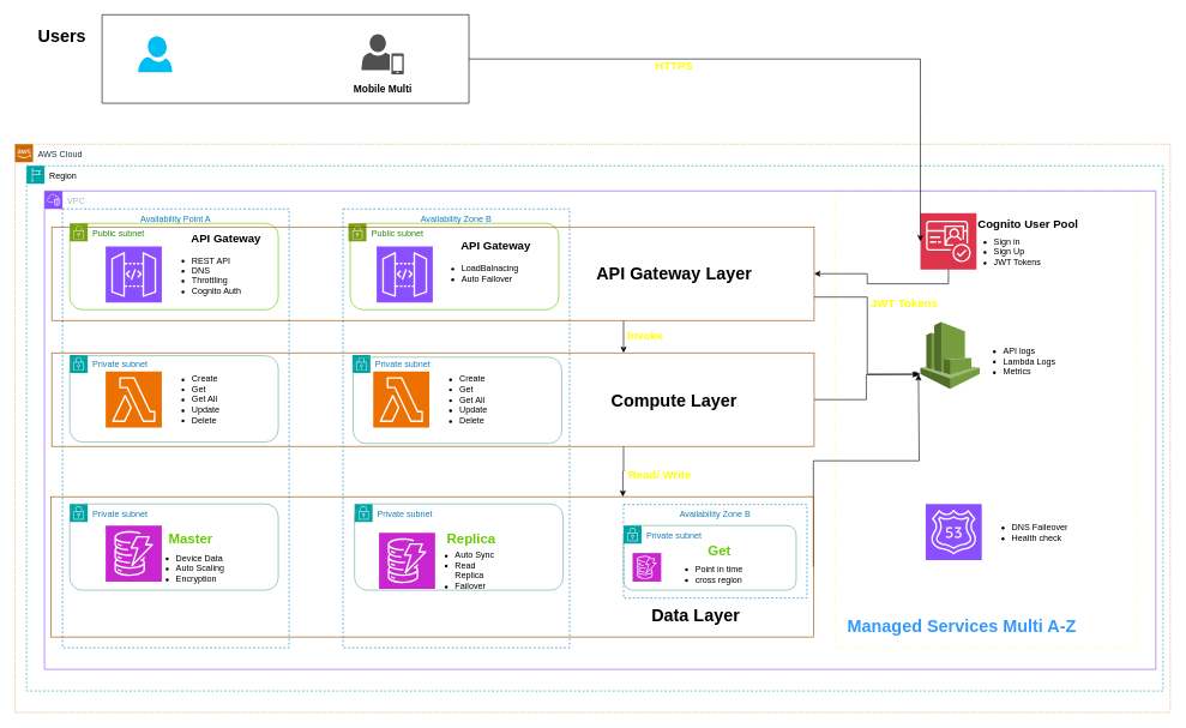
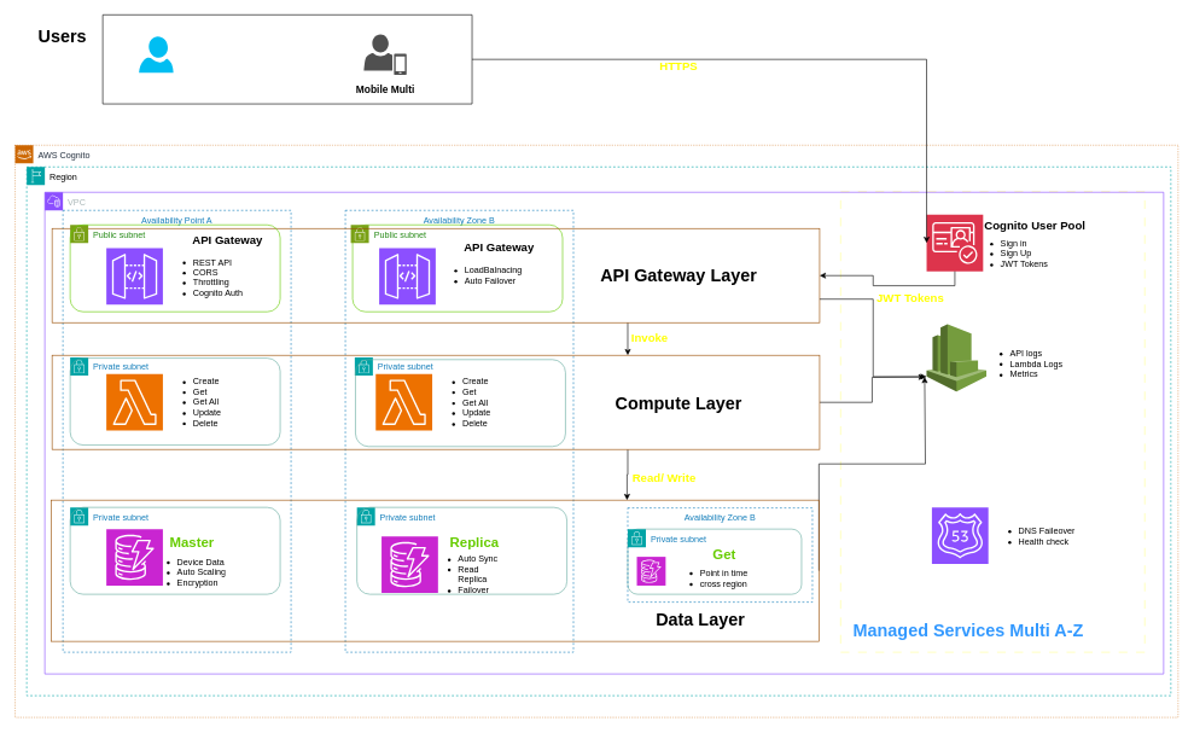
- <mxCell id="11" value="AWS Cloud" style="points=[[0,0],[0.25,0],[0.5,0],[0.75,0],[1,0],[1,0.25],[1,0.5],[1,0.75],[1,1],[0.75,1],[0.5,1],[0.25,1],[0,1],[0,0.75],[0,0.5],[0,0.25]];outlineConnect=0;gradientColor=none;html=1;whiteSpace=wrap;fontSize=12;fontStyle=0;container=1;pointerEvents=0;collapsible=0;recursiveResize=0;shape=mxgraph.aws4.group;grIcon=mxgraph.aws4.group_aws_cloud_alt;strokeColor=#CC6600;fillColor=none;verticalAlign=top;align=left;spacingLeft=30;fontColor=#232F3E;dashed=1;dashPattern=1 2;" vertex="1" parent="1"><mxGeometry x="20" y="200" width="1606" height="790" as="geometry" /></mxCell>
+ <mxCell id="11" value="AWS Cognito" style="points=[[0,0],[0.25,0],[0.5,0],[0.75,0],[1,0],[1,0.25],[1,0.5],[1,0.75],[1,1],[0.75,1],[0.5,1],[0.25,1],[0,1],[0,0.75],[0,0.5],[0,0.25]];outlineConnect=0;gradientColor=none;html=1;whiteSpace=wrap;fontSize=12;fontStyle=0;container=1;pointerEvents=0;collapsible=0;recursiveResize=0;shape=mxgraph.aws4.group;grIcon=mxgraph.aws4.group_aws_cloud_alt;strokeColor=#CC6600;fillColor=none;verticalAlign=top;align=left;spacingLeft=30;fontColor=#232F3E;dashed=1;dashPattern=1 2;" vertex="1" parent="1"><mxGeometry x="20" y="200" width="1606" height="790" as="geometry" /></mxCell>
- <mxCell id="37" value="&lt;ul&gt;&lt;li&gt;REST API&lt;/li&gt;&lt;li&gt;DNS&lt;/li&gt;&lt;li&gt;Throttling&lt;/li&gt;&lt;li&gt;Cognito Auth&lt;/li&gt;&lt;/ul&gt;" style="text;strokeColor=none;fillColor=none;html=1;whiteSpace=wrap;verticalAlign=middle;overflow=hidden;" vertex="1" parent="11"><mxGeometry x="204.162" y="140" width="152.512" height="80" as="geometry" /></mxCell>
+ <mxCell id="37" value="&lt;ul&gt;&lt;li&gt;REST API&lt;/li&gt;&lt;li&gt;CORS&lt;/li&gt;&lt;li&gt;Throttling&lt;/li&gt;&lt;li&gt;Cognito Auth&lt;/li&gt;&lt;/ul&gt;" style="text;strokeColor=none;fillColor=none;html=1;whiteSpace=wrap;verticalAlign=middle;overflow=hidden;" vertex="1" parent="11"><mxGeometry x="204.162" y="140" width="152.512" height="80" as="geometry" /></mxCell>
- <mxCell id="50" value="JWT Tokens" style="text;strokeColor=none;fillColor=none;html=1;fontSize=16;fontStyle=1;verticalAlign=middle;align=center;fontColor=#FFFF00;" vertex="1" parent="11"><mxGeometry x="1186" y="200" width="100" height="40" as="geometry" /></mxCell>
+ <mxCell id="50" value="JWT Tokens" style="text;strokeColor=none;fillColor=none;html=1;fontSize=16;fontStyle=1;verticalAlign=middle;align=center;fontColor=#FFFF00;" vertex="1" parent="11"><mxGeometry x="1186" y="190" width="100" height="40" as="geometry" /></mxCell>
